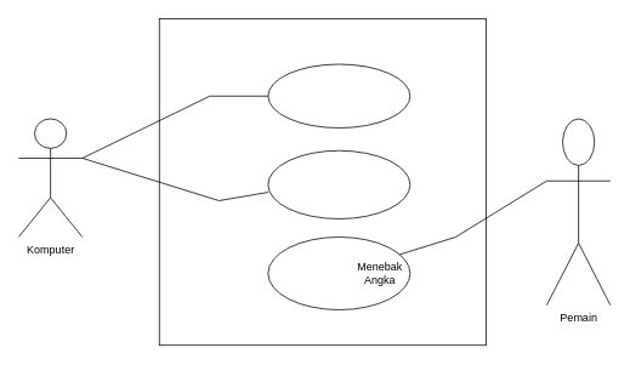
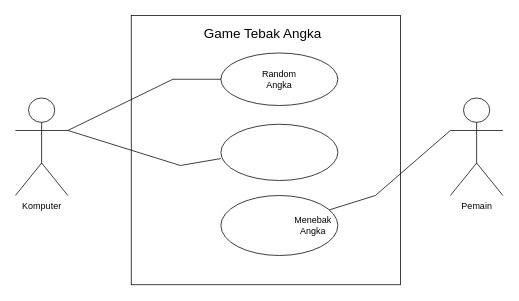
+ <mxCell id="13" value="Game Tebak Angka" style="text;html=1;strokeColor=none;fillColor=none;align=center;verticalAlign=middle;whiteSpace=wrap;rounded=0;fontSize=18;" vertex="1" parent="1"><mxGeometry x="240" y="30" width="220" height="30" as="geometry" /></mxCell>
+ <mxCell id="12" value="Random Angka" style="text;html=1;strokeColor=none;fillColor=none;align=center;verticalAlign=middle;whiteSpace=wrap;rounded=0;fontSize=12;" vertex="1" parent="1"><mxGeometry x="342" y="90" width="60" height="30" as="geometry" /></mxCell>
- <mxCell id="4" value="Pemain" style="shape=umlActor;verticalLabelPosition=bottom;verticalAlign=top;html=1;outlineConnect=0;" vertex="1" parent="1"><mxGeometry x="600" y="130" width="70" height="205" as="geometry" /></mxCell>
+ <mxCell id="4" value="Pemain" style="shape=umlActor;verticalLabelPosition=bottom;verticalAlign=top;html=1;outlineConnect=0;" vertex="1" parent="1"><mxGeometry x="600" y="130" width="70" height="130" as="geometry" /></mxCell>
